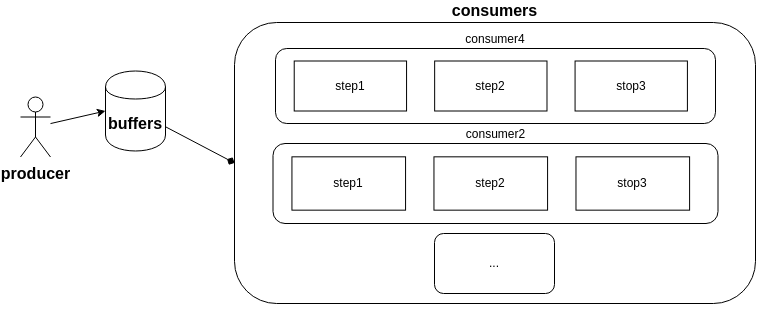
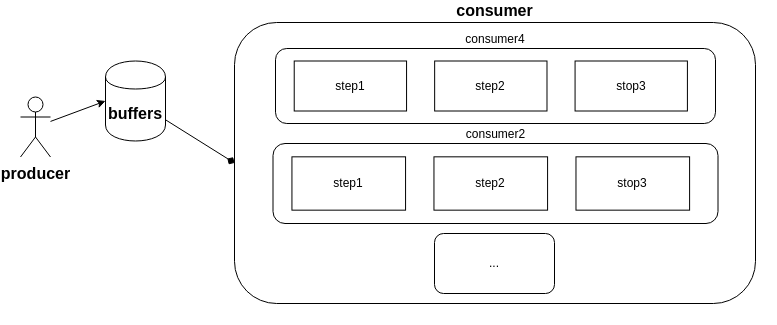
- <mxCell id="2" value="consumers" style="rounded=1;whiteSpace=wrap;html=1;labelPosition=center;verticalLabelPosition=top;align=center;verticalAlign=bottom;fontStyle=1;fontSize=16;" parent="1" vertex="1"><mxGeometry x="234" y="20" width="521" height="281" as="geometry" /></mxCell>
+ <mxCell id="2" value="consumer" style="rounded=1;whiteSpace=wrap;html=1;labelPosition=center;verticalLabelPosition=top;align=center;verticalAlign=bottom;fontStyle=1;fontSize=16;" parent="1" vertex="1"><mxGeometry x="234" y="20" width="521" height="281" as="geometry" /></mxCell>
- <mxCell id="4" value="buffers" style="shape=cylinder;whiteSpace=wrap;html=1;boundedLbl=1;backgroundOutline=1;fontStyle=1;fontSize=16;" parent="1" vertex="1"><mxGeometry x="105" y="68.5" width="60" height="80" as="geometry" /></mxCell>
+ <mxCell id="4" value="buffers" style="shape=cylinder;whiteSpace=wrap;html=1;boundedLbl=1;backgroundOutline=1;fontStyle=1;fontSize=16;" parent="1" vertex="1"><mxGeometry x="105" y="58.5" width="60" height="80" as="geometry" /></mxCell>
